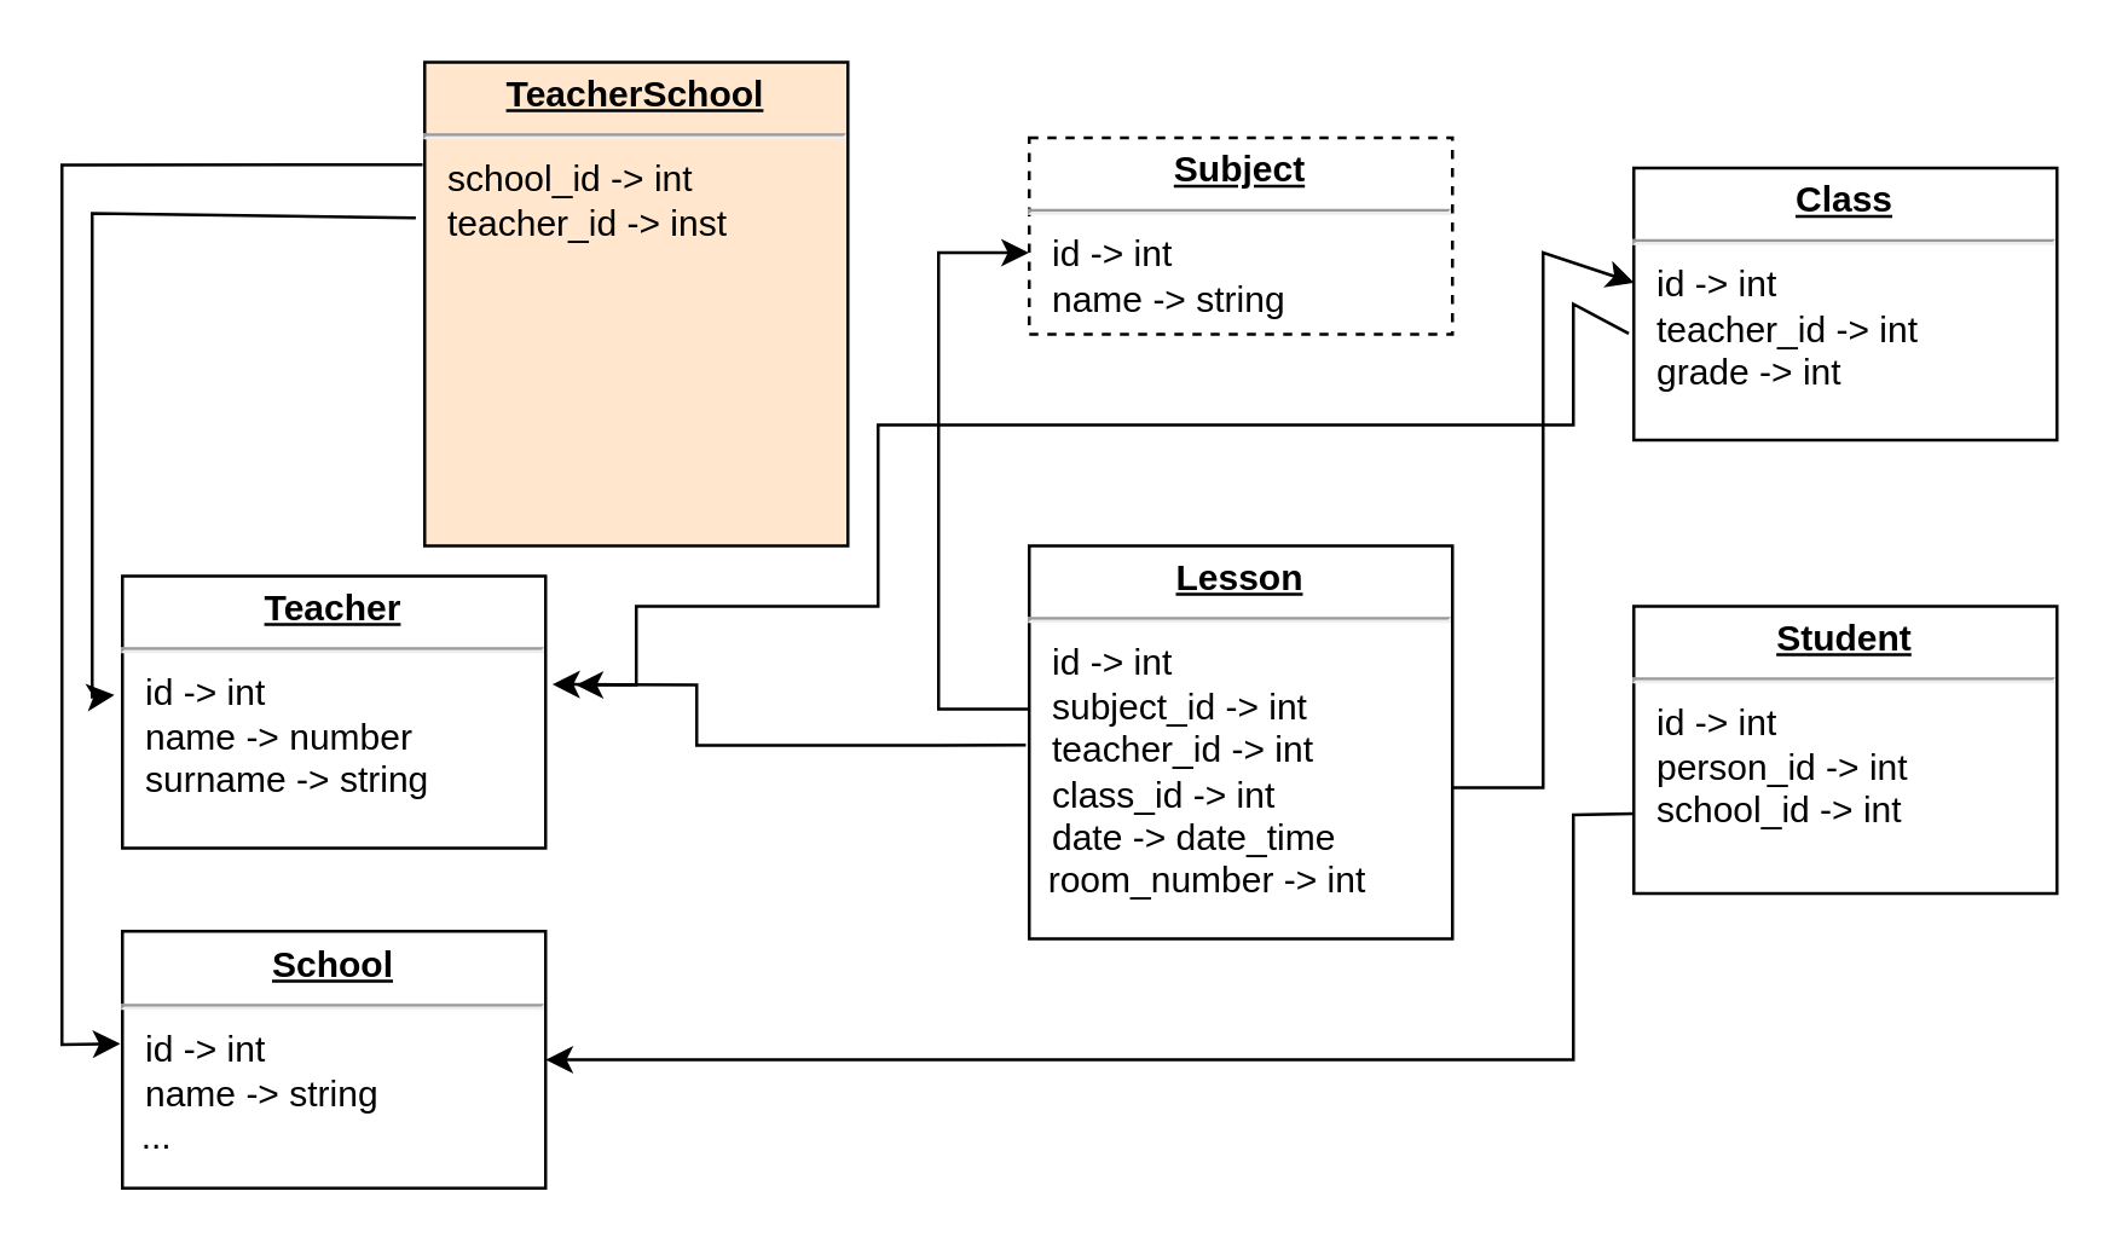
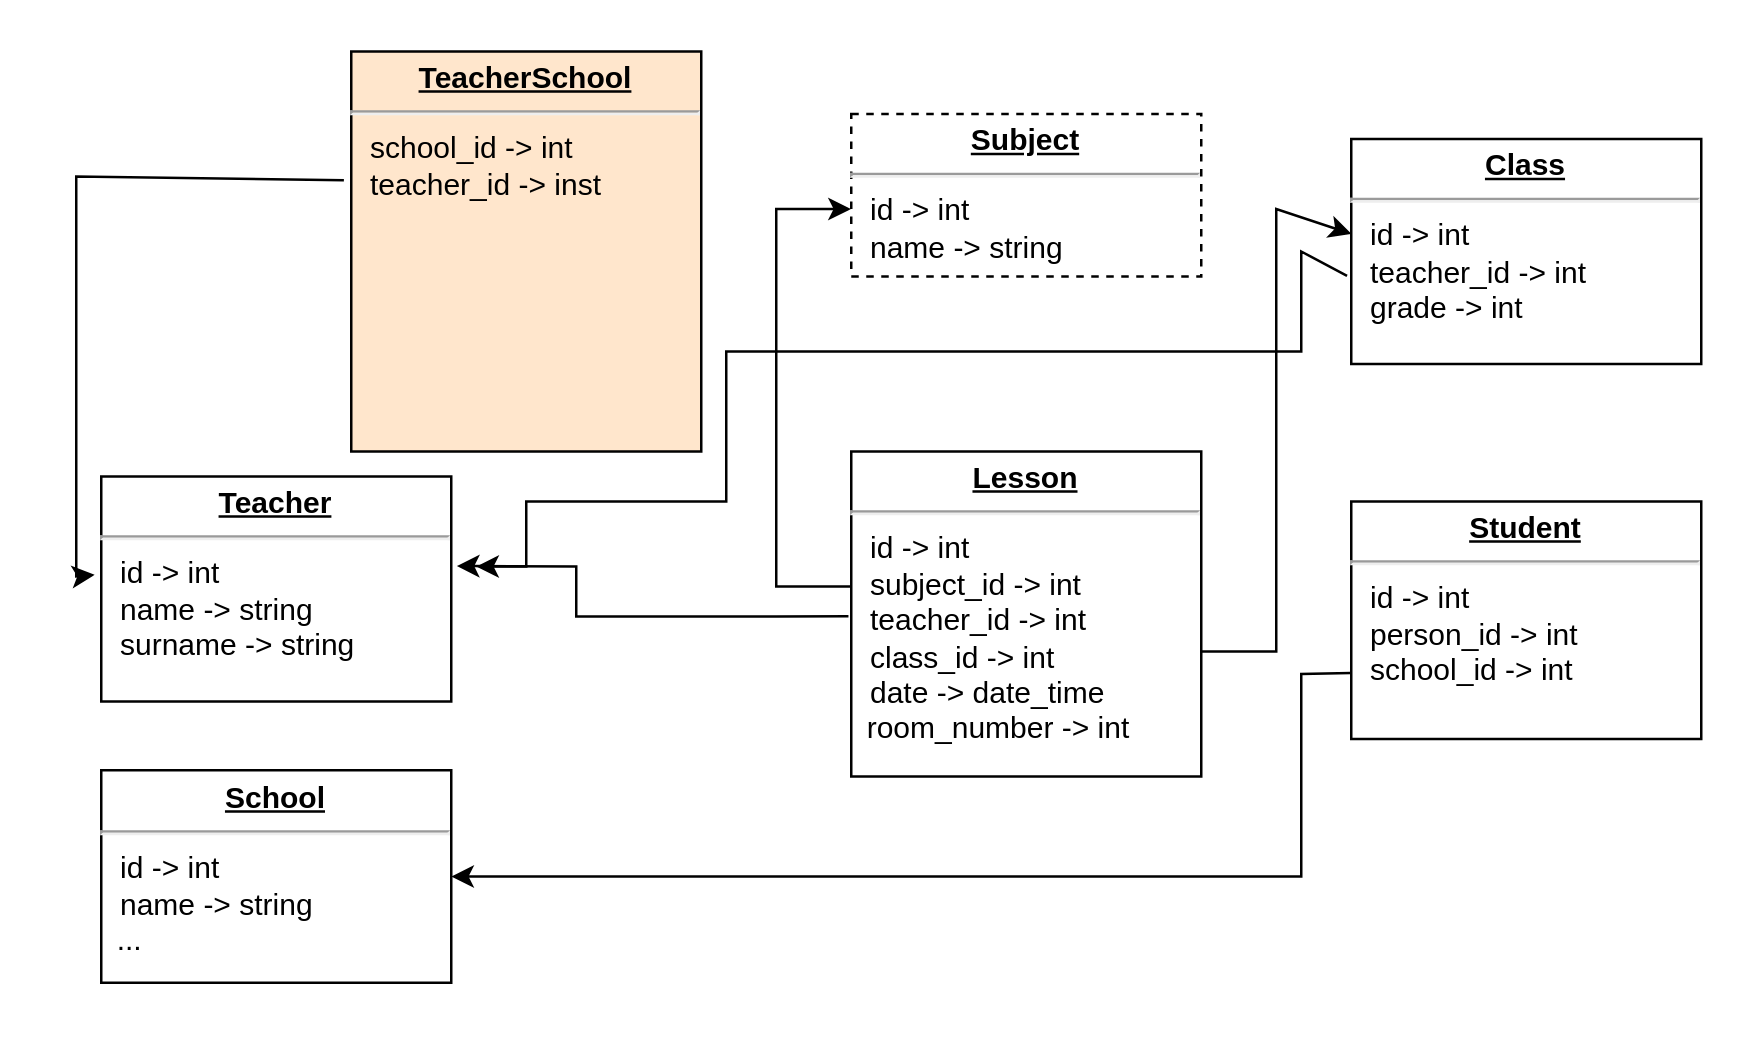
- <mxCell id="10" value="" style="endArrow=classic;html=1;rounded=0;exitX=-0.005;exitY=0.212;exitDx=0;exitDy=0;exitPerimeter=0;entryX=-0.005;entryY=0.438;entryDx=0;entryDy=0;entryPerimeter=0;" edge="1" parent="1" source="4" target="2"><mxGeometry width="50" height="50" relative="1" as="geometry"><mxPoint x="290" y="280" as="sourcePoint" /><mxPoint x="20" y="340" as="targetPoint" /><Array as="points"><mxPoint x="20" y="54" /><mxPoint x="20" y="345" /></Array></mxGeometry></mxCell>
- <mxCell id="3" value="&lt;p style=&quot;margin: 0px ; margin-top: 4px ; text-align: center ; text-decoration: underline&quot;&gt;&lt;b&gt;Teacher&lt;/b&gt;&lt;/p&gt;&lt;hr&gt;&lt;p style=&quot;margin: 0px ; margin-left: 8px&quot;&gt;id -&amp;gt; int&lt;br&gt;name -&amp;gt; number&lt;br&gt;surname -&amp;gt; string&lt;/p&gt;" style="verticalAlign=top;align=left;overflow=fill;fontSize=12;fontFamily=Helvetica;html=1;rounded=0;shadow=0;comic=0;labelBackgroundColor=none;strokeWidth=1" parent="1" vertex="1"><mxGeometry x="40" y="190" width="140" height="90" as="geometry" /></mxCell>
+ <mxCell id="3" value="&lt;p style=&quot;margin: 0px ; margin-top: 4px ; text-align: center ; text-decoration: underline&quot;&gt;&lt;b&gt;Teacher&lt;/b&gt;&lt;/p&gt;&lt;hr&gt;&lt;p style=&quot;margin: 0px ; margin-left: 8px&quot;&gt;id -&amp;gt; int&lt;br&gt;name -&amp;gt; string&lt;br&gt;surname -&amp;gt; string&lt;/p&gt;" style="verticalAlign=top;align=left;overflow=fill;fontSize=12;fontFamily=Helvetica;html=1;rounded=0;shadow=0;comic=0;labelBackgroundColor=none;strokeWidth=1" parent="1" vertex="1"><mxGeometry x="40" y="190" width="140" height="90" as="geometry" /></mxCell>
